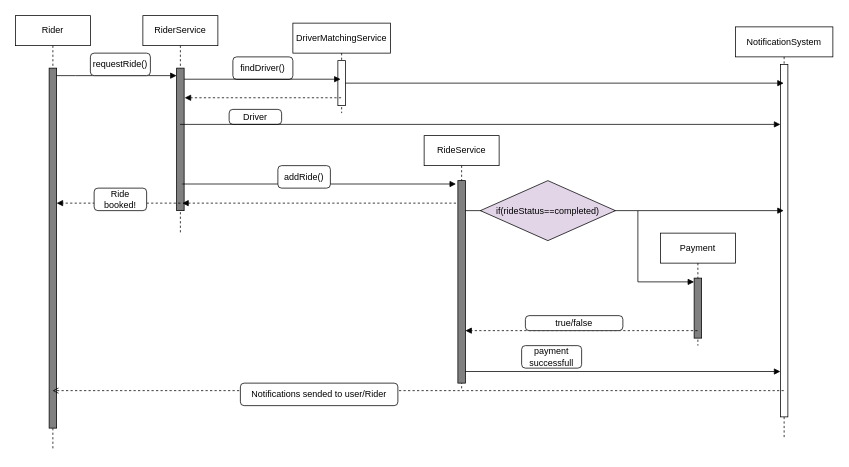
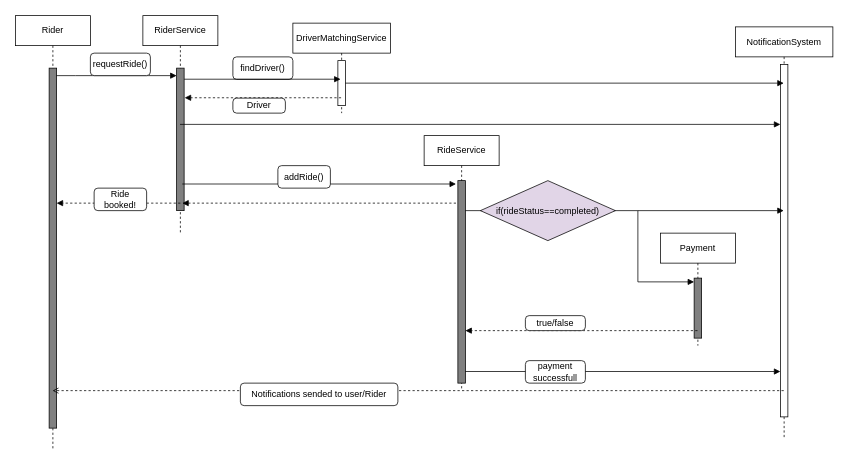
- <mxCell id="32" value="Driver" style="html=1;rounded=1;absoluteArcSize=1;arcSize=10;whiteSpace=wrap;" parent="1" vertex="1"><mxGeometry x="305" y="145" width="70" height="20" as="geometry" /></mxCell>
+ <mxCell id="32" value="Driver" style="html=1;rounded=1;absoluteArcSize=1;arcSize=10;whiteSpace=wrap;" parent="1" vertex="1"><mxGeometry x="310" y="130" width="70" height="20" as="geometry" /></mxCell>
- <mxCell id="27" value="true/false" style="html=1;rounded=1;absoluteArcSize=1;arcSize=10;whiteSpace=wrap;" parent="1" vertex="1"><mxGeometry x="700" y="420" width="130" height="20" as="geometry" /></mxCell>
+ <mxCell id="27" value="true/false" style="html=1;rounded=1;absoluteArcSize=1;arcSize=10;whiteSpace=wrap;" parent="1" vertex="1"><mxGeometry x="700" y="420" width="80" height="20" as="geometry" /></mxCell>
- <mxCell id="29" value="payment successfull" style="html=1;rounded=1;absoluteArcSize=1;arcSize=10;whiteSpace=wrap;" parent="1" vertex="1"><mxGeometry x="695" y="460" width="80" height="30" as="geometry" /></mxCell>
+ <mxCell id="29" value="payment successfull" style="html=1;rounded=1;absoluteArcSize=1;arcSize=10;whiteSpace=wrap;" parent="1" vertex="1"><mxGeometry x="700" y="480" width="80" height="30" as="geometry" /></mxCell>
